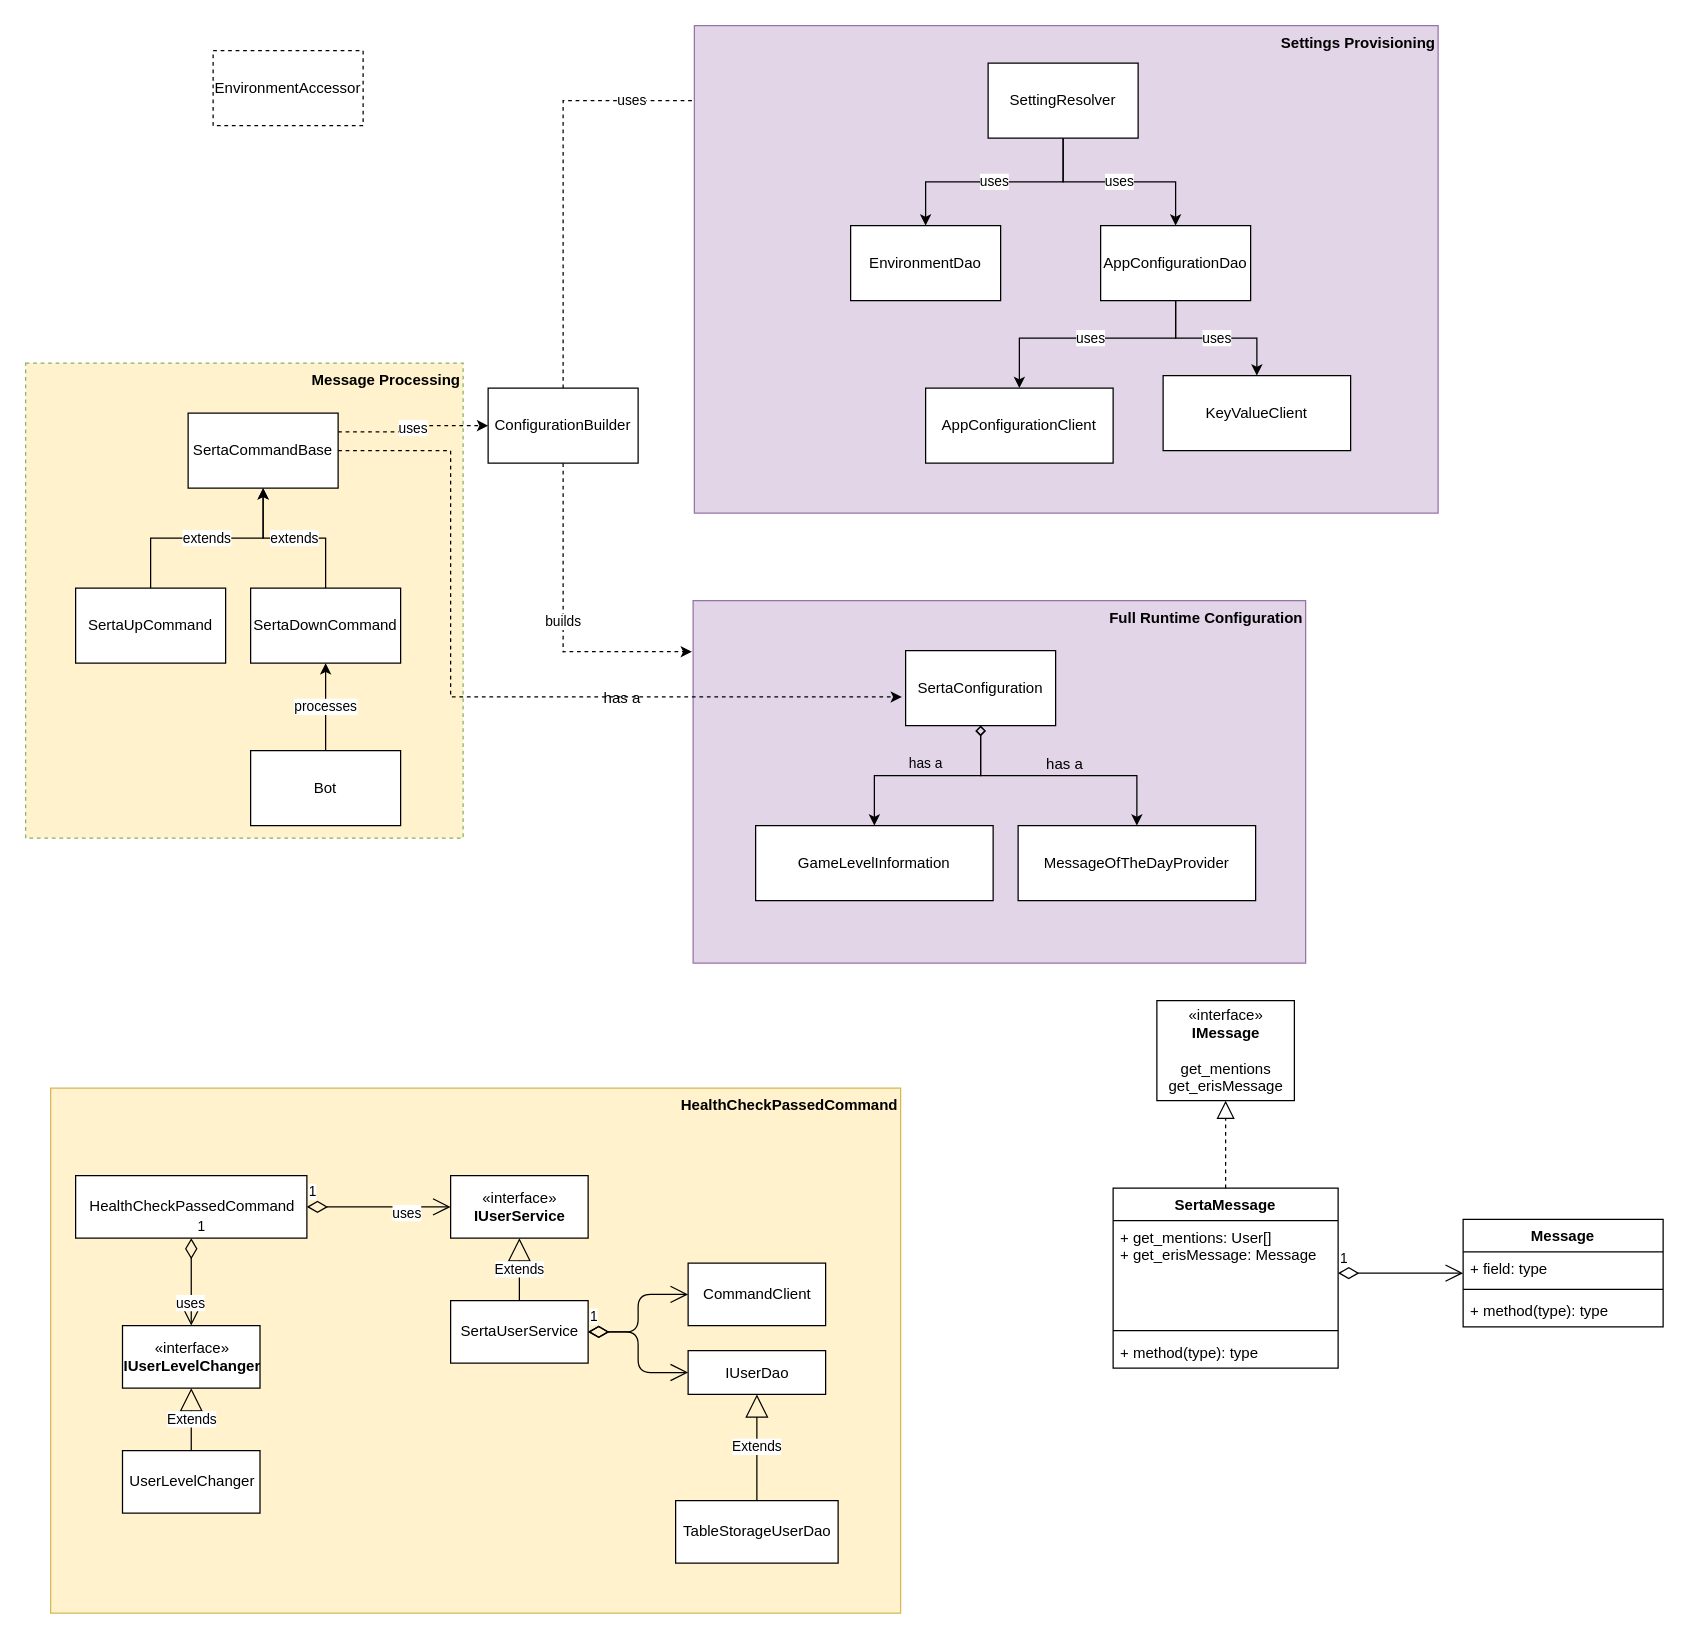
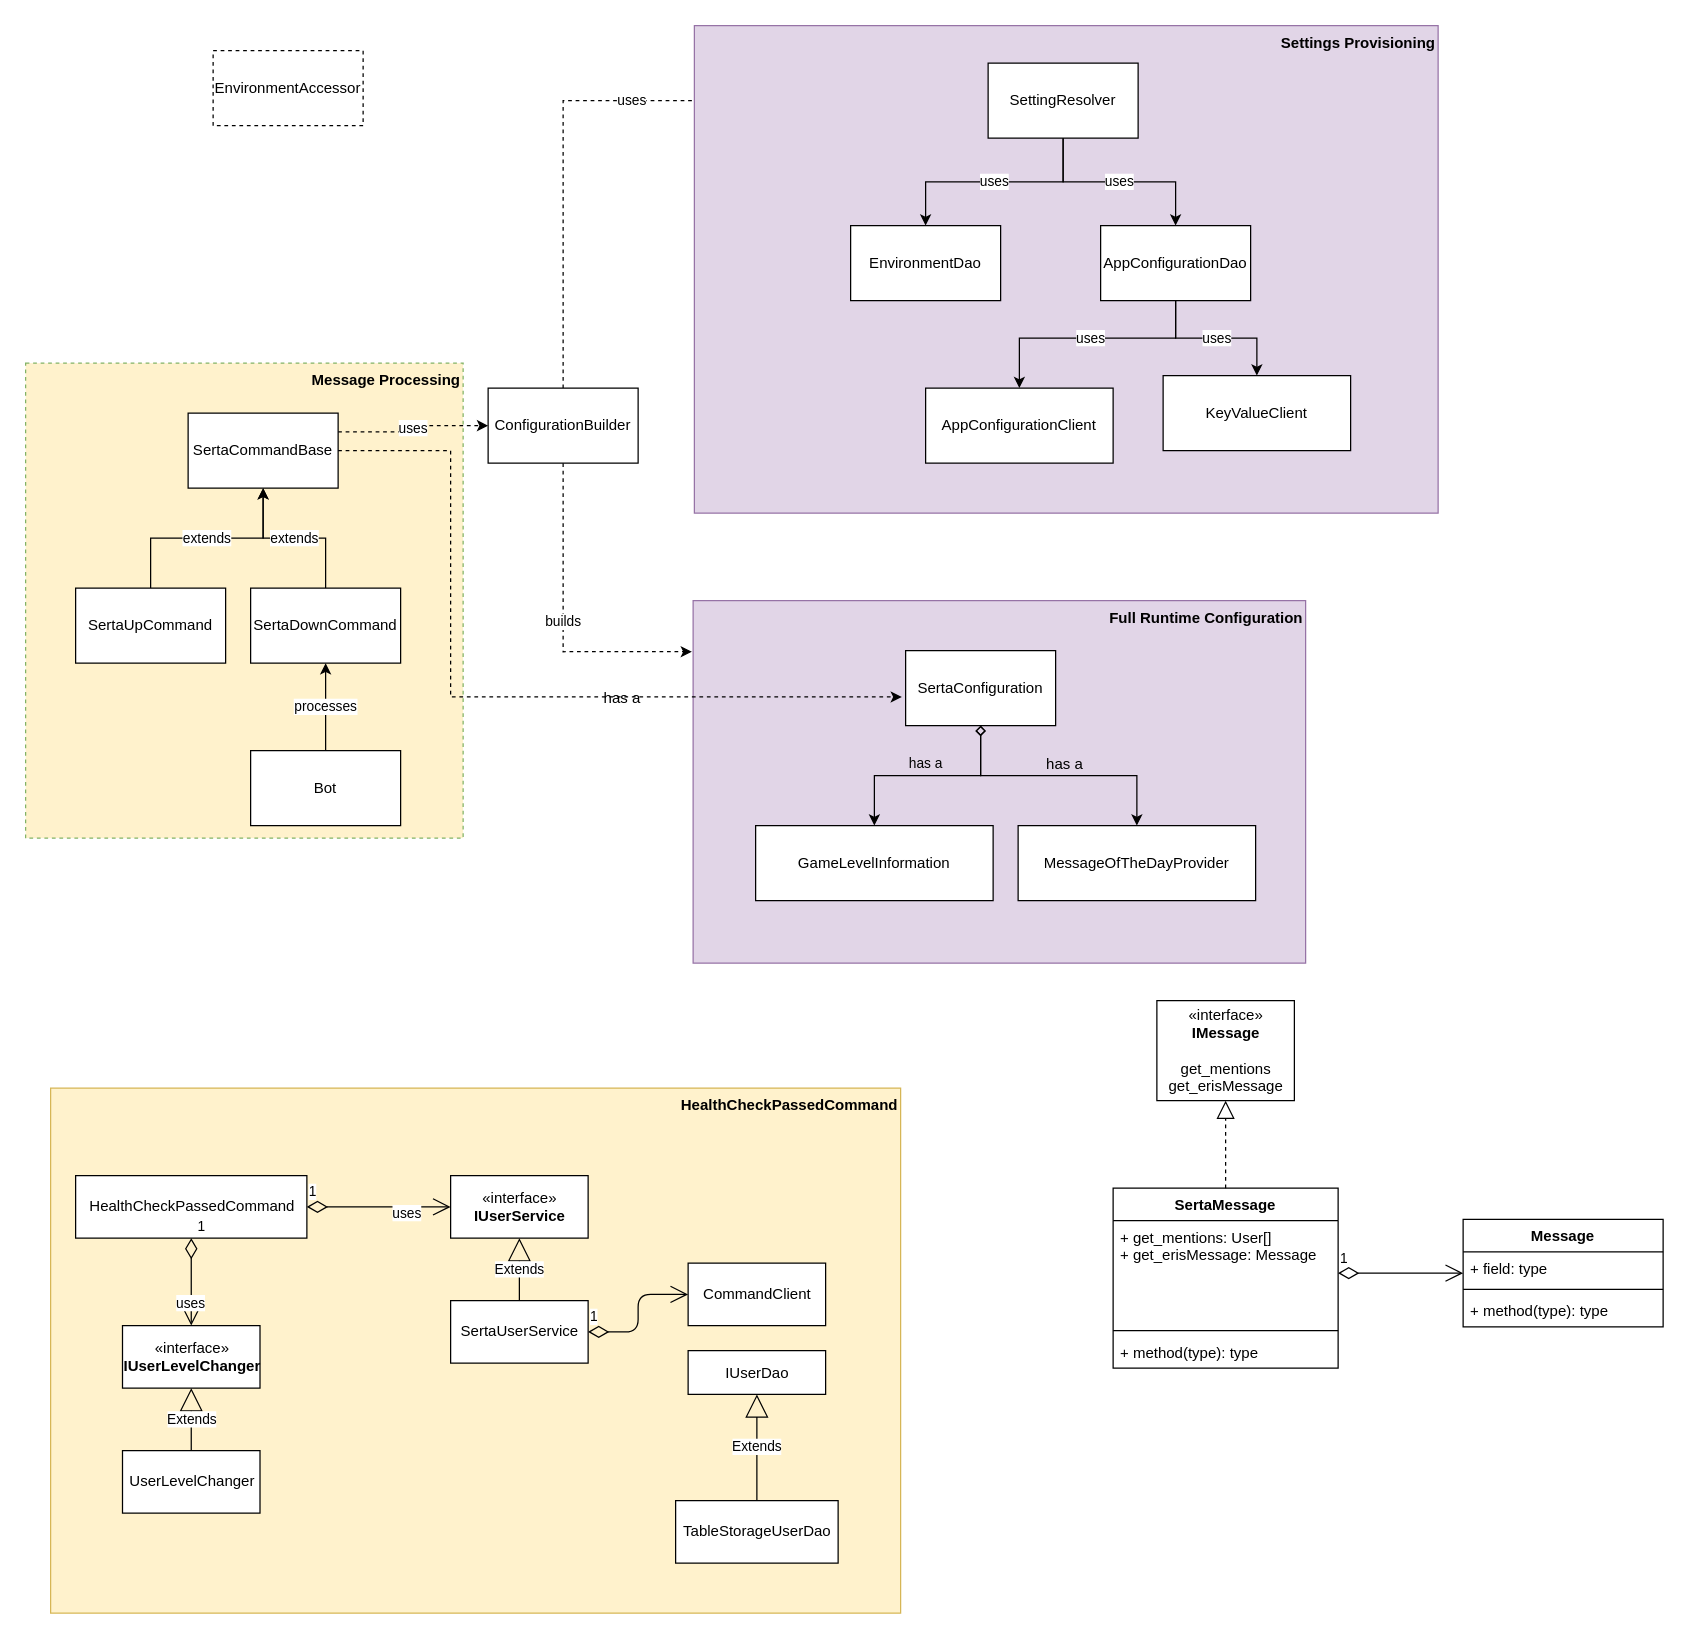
- <mxCell id="48" value="1" style="endArrow=open;html=1;endSize=12;startArrow=diamondThin;startSize=14;startFill=0;edgeStyle=orthogonalEdgeStyle;align=left;verticalAlign=bottom;entryX=0;entryY=0.5;entryDx=0;entryDy=0;" parent="1" source="43" target="46" edge="1"><mxGeometry x="-1" y="3" relative="1" as="geometry"><mxPoint x="410" y="1220" as="sourcePoint" /><mxPoint x="570" y="1220" as="targetPoint" /></mxGeometry></mxCell>
